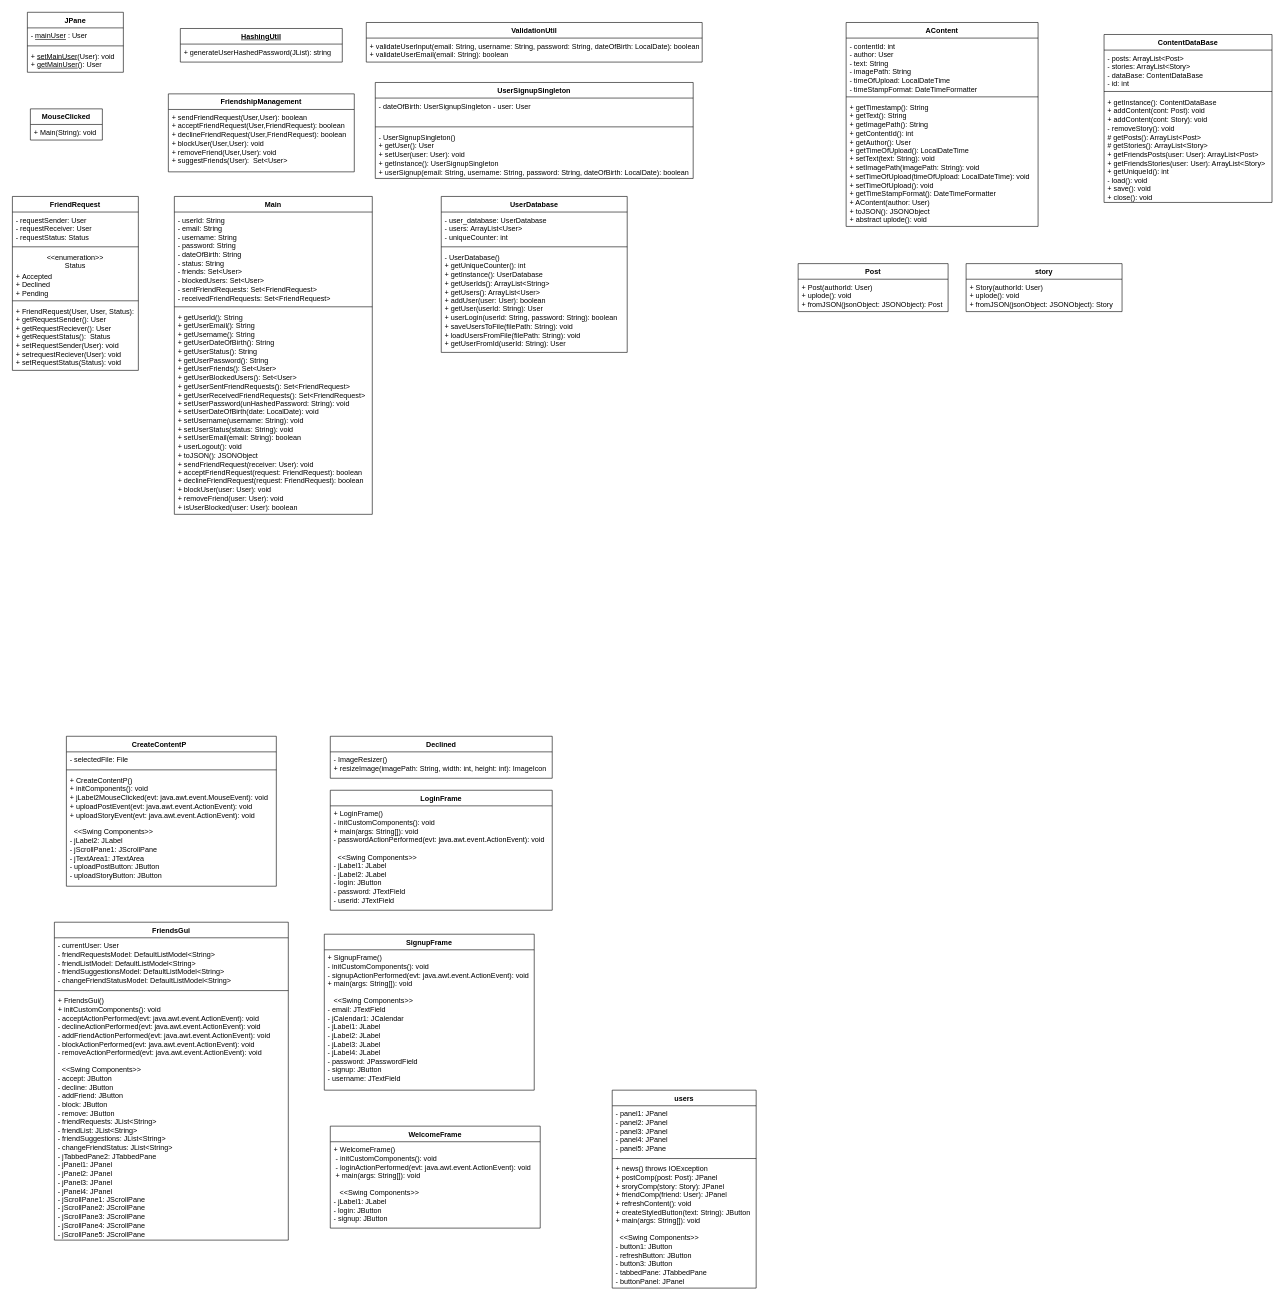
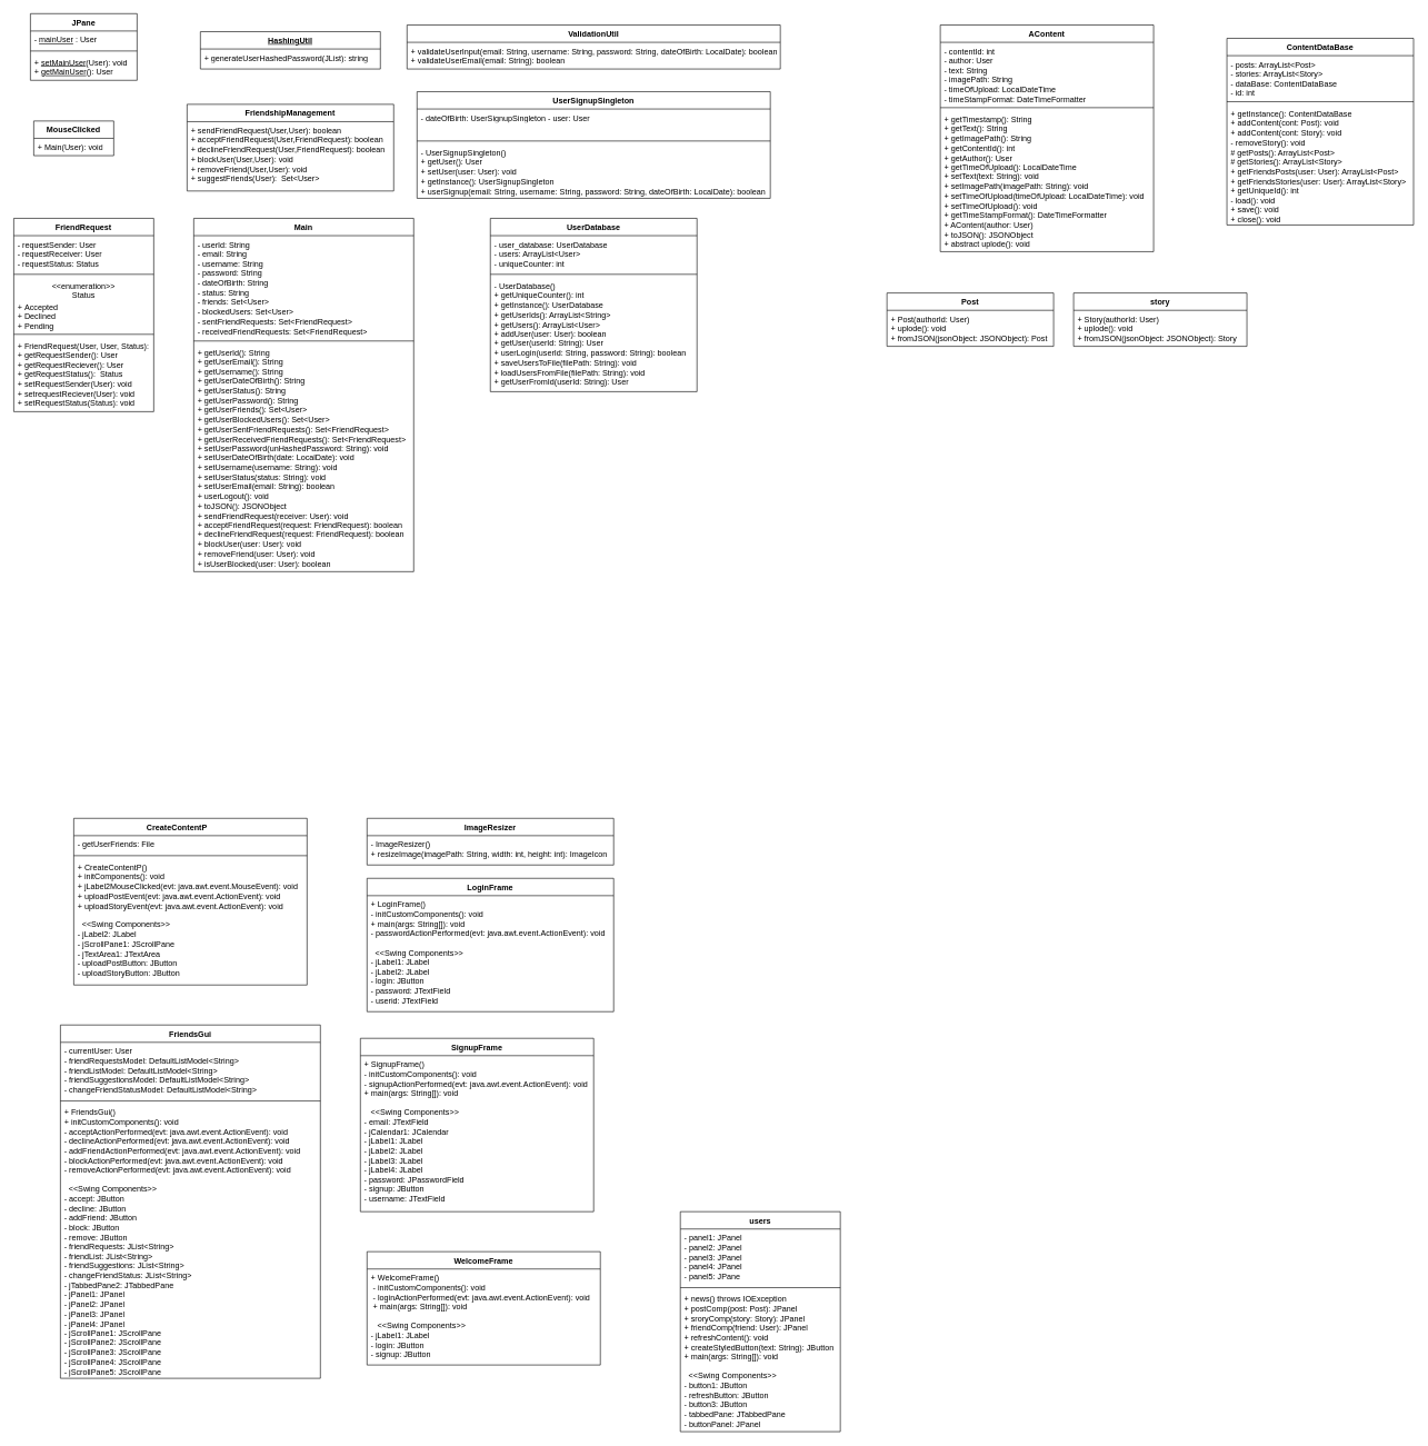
- <mxCell id="3" value="+ Main(String): void" style="text;strokeColor=none;fillColor=none;align=left;verticalAlign=top;spacingLeft=4;spacingRight=4;overflow=hidden;rotatable=0;points=[[0,0.5],[1,0.5]];portConstraint=eastwest;whiteSpace=wrap;html=1;" parent="2" vertex="1"><mxGeometry y="26" width="120" height="26" as="geometry" /></mxCell>
+ <mxCell id="3" value="+ Main(User): void" style="text;strokeColor=none;fillColor=none;align=left;verticalAlign=top;spacingLeft=4;spacingRight=4;overflow=hidden;rotatable=0;points=[[0,0.5],[1,0.5]];portConstraint=eastwest;whiteSpace=wrap;html=1;" parent="2" vertex="1"><mxGeometry y="26" width="120" height="26" as="geometry" /></mxCell>
- <mxCell id="49" value="Declined" style="swimlane;fontStyle=1;align=center;verticalAlign=top;childLayout=stackLayout;horizontal=1;startSize=26;horizontalStack=0;resizeParent=1;resizeParentMax=0;resizeLast=0;collapsible=1;marginBottom=0;whiteSpace=wrap;html=1;" parent="1" vertex="1"><mxGeometry x="550" y="1227" width="370" height="70" as="geometry" /></mxCell>
+ <mxCell id="49" value="ImageResizer" style="swimlane;fontStyle=1;align=center;verticalAlign=top;childLayout=stackLayout;horizontal=1;startSize=26;horizontalStack=0;resizeParent=1;resizeParentMax=0;resizeLast=0;collapsible=1;marginBottom=0;whiteSpace=wrap;html=1;" parent="1" vertex="1"><mxGeometry x="550" y="1227" width="370" height="70" as="geometry" /></mxCell>
- <mxCell id="52" value="&lt;span&gt;- &lt;/span&gt;&lt;span&gt;selectedFile: &lt;/span&gt;&lt;span&gt;File&amp;nbsp;&lt;/span&gt;" style="text;strokeColor=none;fillColor=none;align=left;verticalAlign=top;spacingLeft=4;spacingRight=4;overflow=hidden;rotatable=0;points=[[0,0.5],[1,0.5]];portConstraint=eastwest;whiteSpace=wrap;html=1;" parent="51" vertex="1"><mxGeometry y="26" width="350" height="26" as="geometry" /></mxCell>
+ <mxCell id="52" value="&lt;span&gt;- &lt;/span&gt;&lt;span&gt;getUserFriends: &lt;/span&gt;&lt;span&gt;File&amp;nbsp;&lt;/span&gt;" style="text;strokeColor=none;fillColor=none;align=left;verticalAlign=top;spacingLeft=4;spacingRight=4;overflow=hidden;rotatable=0;points=[[0,0.5],[1,0.5]];portConstraint=eastwest;whiteSpace=wrap;html=1;" parent="51" vertex="1"><mxGeometry y="26" width="350" height="26" as="geometry" /></mxCell>
